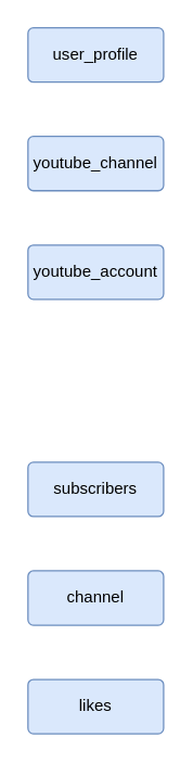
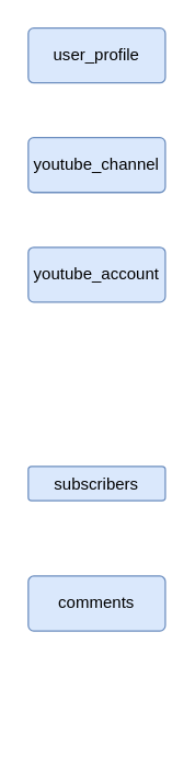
- <mxCell id="7" value="subscribers" style="rounded=1;arcSize=10;whiteSpace=wrap;html=1;align=center;fillColor=#dae8fc;strokeColor=#6c8ebf;" parent="1" vertex="1"><mxGeometry x="20" y="340" width="100" height="40" as="geometry" /></mxCell>
+ <mxCell id="7" value="subscribers" style="rounded=1;arcSize=10;whiteSpace=wrap;html=1;align=center;fillColor=#dae8fc;strokeColor=#6c8ebf;" parent="1" vertex="1"><mxGeometry x="20" y="340" width="100" height="25" as="geometry" /></mxCell>
- <mxCell id="6" value="channel" style="rounded=1;arcSize=10;whiteSpace=wrap;html=1;align=center;fillColor=#dae8fc;strokeColor=#6c8ebf;" parent="1" vertex="1"><mxGeometry x="20" y="420" width="100" height="40" as="geometry" /></mxCell>
+ <mxCell id="6" value="comments" style="rounded=1;arcSize=10;whiteSpace=wrap;html=1;align=center;fillColor=#dae8fc;strokeColor=#6c8ebf;" parent="1" vertex="1"><mxGeometry x="20" y="420" width="100" height="40" as="geometry" /></mxCell>
- <mxCell id="5" value="likes" style="rounded=1;arcSize=10;whiteSpace=wrap;html=1;align=center;fillColor=#dae8fc;strokeColor=#6c8ebf;" parent="1" vertex="1"><mxGeometry x="20" y="500" width="100" height="40" as="geometry" /></mxCell>
